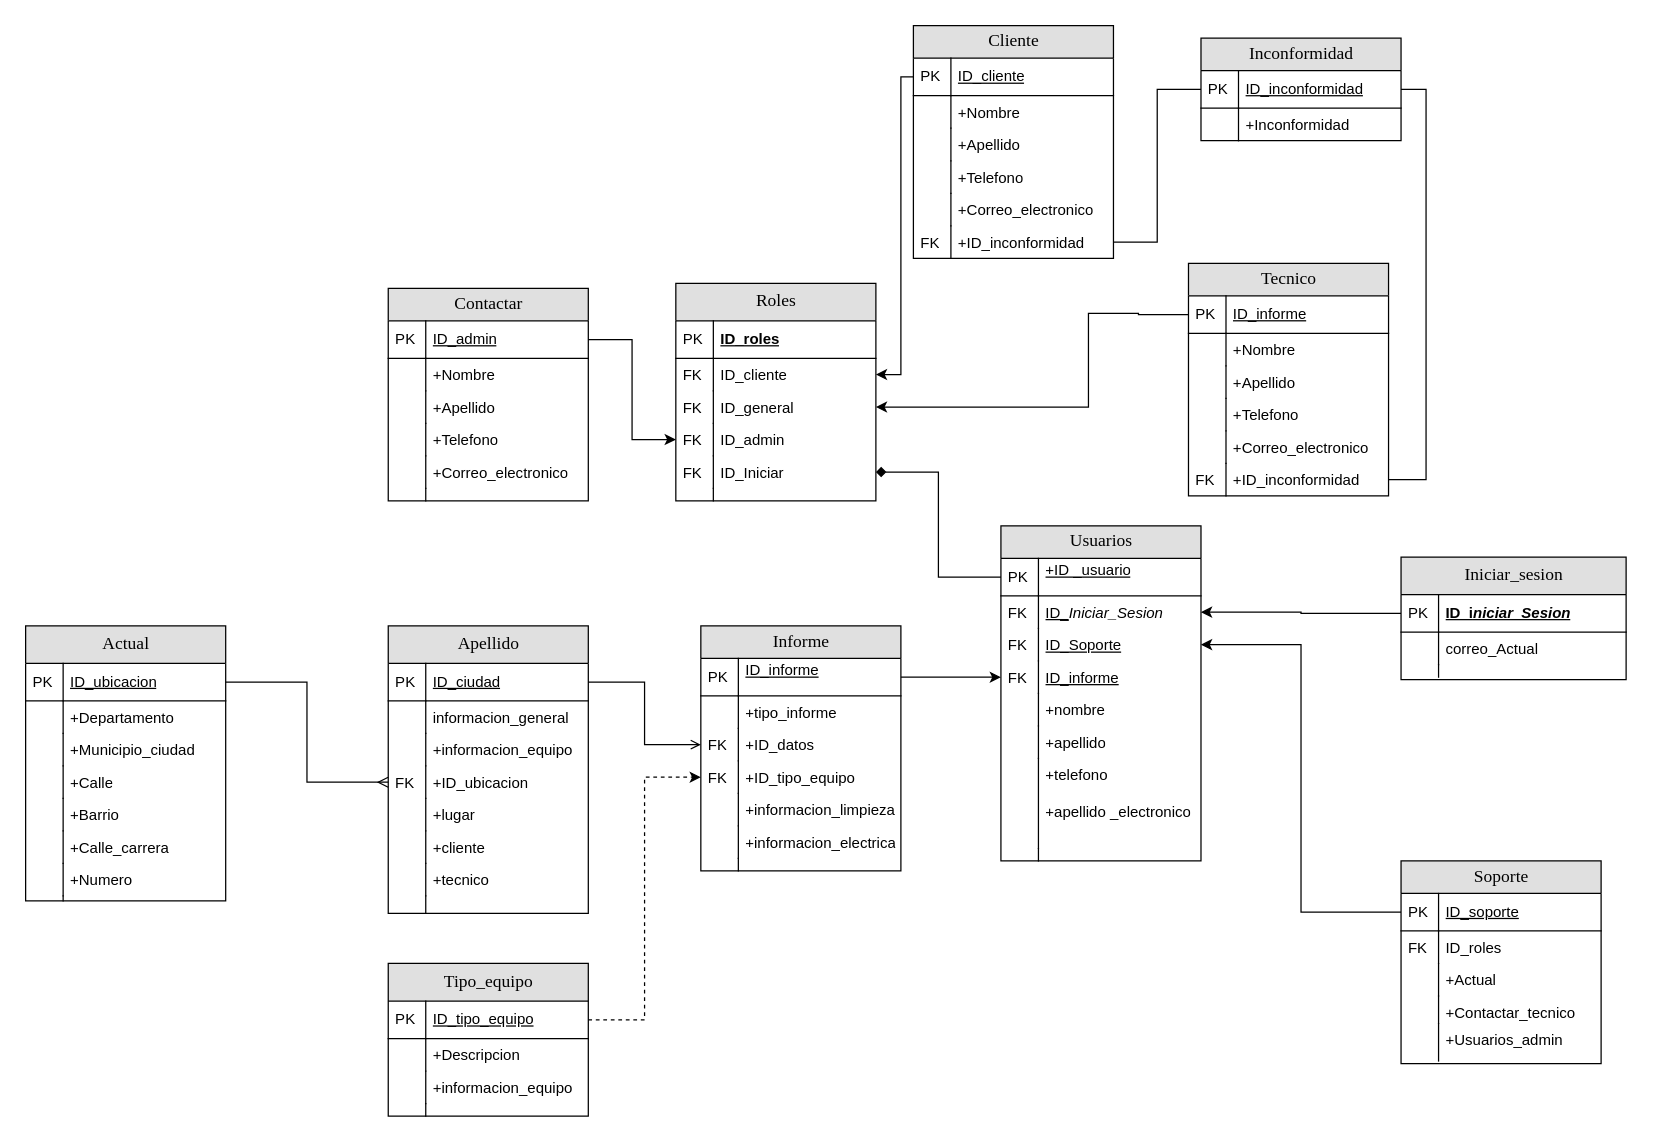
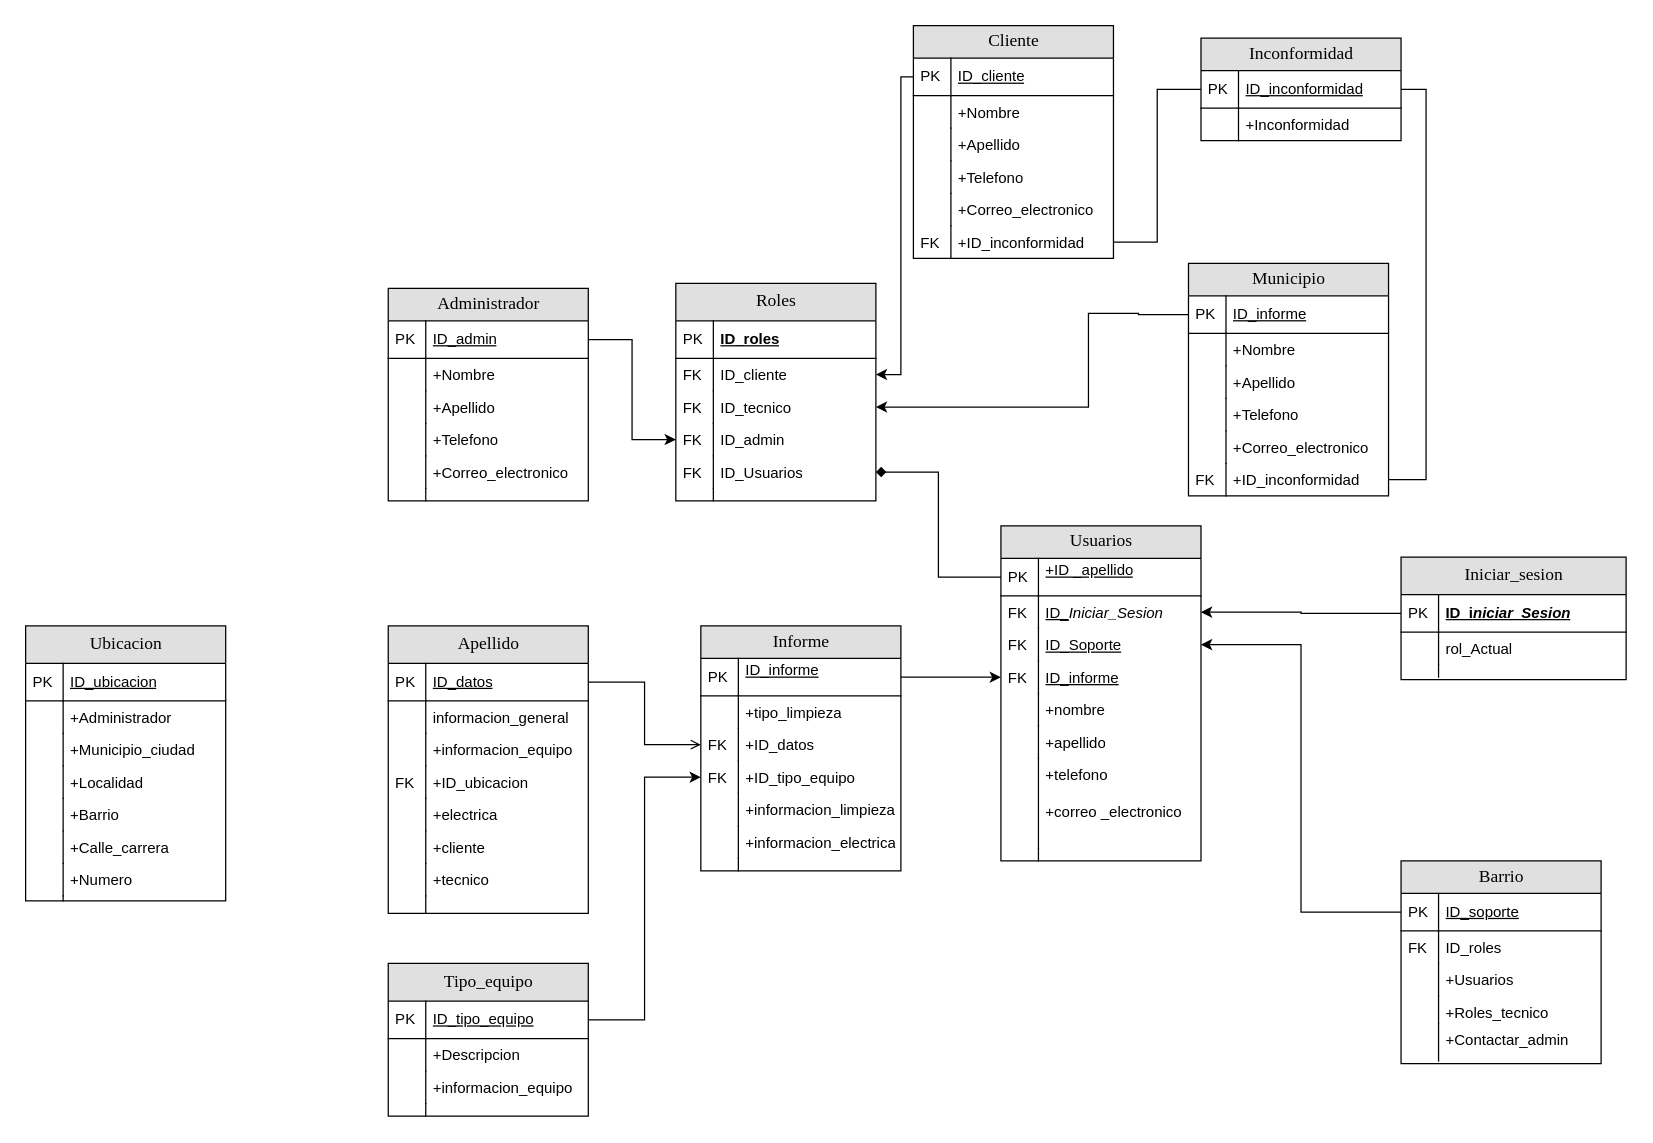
- <mxCell id="74" value="Tecnico" style="swimlane;html=1;fontStyle=0;childLayout=stackLayout;horizontal=1;startSize=26;fillColor=#e0e0e0;horizontalStack=0;resizeParent=1;resizeLast=0;collapsible=1;marginBottom=0;swimlaneFillColor=#ffffff;align=center;rounded=0;shadow=0;comic=0;labelBackgroundColor=none;strokeWidth=1;fontFamily=Verdana;fontSize=14" parent="1" vertex="1"><mxGeometry x="950" y="210" width="160" height="186" as="geometry" /></mxCell>
+ <mxCell id="74" value="Municipio" style="swimlane;html=1;fontStyle=0;childLayout=stackLayout;horizontal=1;startSize=26;fillColor=#e0e0e0;horizontalStack=0;resizeParent=1;resizeLast=0;collapsible=1;marginBottom=0;swimlaneFillColor=#ffffff;align=center;rounded=0;shadow=0;comic=0;labelBackgroundColor=none;strokeWidth=1;fontFamily=Verdana;fontSize=14" parent="1" vertex="1"><mxGeometry x="950" y="210" width="160" height="186" as="geometry" /></mxCell>
- <mxCell id="32" value="Contactar" style="swimlane;html=1;fontStyle=0;childLayout=stackLayout;horizontal=1;startSize=26;fillColor=#e0e0e0;horizontalStack=0;resizeParent=1;resizeLast=0;collapsible=1;marginBottom=0;swimlaneFillColor=#ffffff;align=center;rounded=0;shadow=0;comic=0;labelBackgroundColor=none;strokeWidth=1;fontFamily=Verdana;fontSize=14" parent="1" vertex="1"><mxGeometry x="310" y="230" width="160" height="170" as="geometry" /></mxCell>
+ <mxCell id="32" value="Administrador" style="swimlane;html=1;fontStyle=0;childLayout=stackLayout;horizontal=1;startSize=26;fillColor=#e0e0e0;horizontalStack=0;resizeParent=1;resizeLast=0;collapsible=1;marginBottom=0;swimlaneFillColor=#ffffff;align=center;rounded=0;shadow=0;comic=0;labelBackgroundColor=none;strokeWidth=1;fontFamily=Verdana;fontSize=14" parent="1" vertex="1"><mxGeometry x="310" y="230" width="160" height="170" as="geometry" /></mxCell>
- <mxCell id="7" value="ID_general" style="shape=partialRectangle;top=0;left=0;right=0;bottom=0;html=1;align=left;verticalAlign=top;fillColor=none;spacingLeft=34;spacingRight=4;whiteSpace=wrap;overflow=hidden;rotatable=0;points=[[0,0.5],[1,0.5]];portConstraint=eastwest;dropTarget=0;" parent="2" vertex="1"><mxGeometry y="86" width="160" height="26" as="geometry" /></mxCell>
+ <mxCell id="7" value="ID_tecnico" style="shape=partialRectangle;top=0;left=0;right=0;bottom=0;html=1;align=left;verticalAlign=top;fillColor=none;spacingLeft=34;spacingRight=4;whiteSpace=wrap;overflow=hidden;rotatable=0;points=[[0,0.5],[1,0.5]];portConstraint=eastwest;dropTarget=0;" parent="2" vertex="1"><mxGeometry y="86" width="160" height="26" as="geometry" /></mxCell>
- <mxCell id="11" value="ID_Iniciar" style="shape=partialRectangle;top=0;left=0;right=0;bottom=0;html=1;align=left;verticalAlign=top;fillColor=none;spacingLeft=34;spacingRight=4;whiteSpace=wrap;overflow=hidden;rotatable=0;points=[[0,0.5],[1,0.5]];portConstraint=eastwest;dropTarget=0;" parent="2" vertex="1"><mxGeometry y="138" width="160" height="26" as="geometry" /></mxCell>
+ <mxCell id="11" value="ID_Usuarios" style="shape=partialRectangle;top=0;left=0;right=0;bottom=0;html=1;align=left;verticalAlign=top;fillColor=none;spacingLeft=34;spacingRight=4;whiteSpace=wrap;overflow=hidden;rotatable=0;points=[[0,0.5],[1,0.5]];portConstraint=eastwest;dropTarget=0;" parent="2" vertex="1"><mxGeometry y="138" width="160" height="26" as="geometry" /></mxCell>
- <mxCell id="16" value="&lt;span style=&quot;font-weight: 400; text-align: center; text-wrap-mode: nowrap;&quot;&gt;+ID _usuario&lt;/span&gt;&lt;div&gt;&lt;span style=&quot;font-weight: 400; text-align: center; text-wrap-mode: nowrap;&quot;&gt;&lt;br&gt;&lt;/span&gt;&lt;/div&gt;" style="shape=partialRectangle;top=0;left=0;right=0;bottom=1;html=1;align=left;verticalAlign=middle;fillColor=none;spacingLeft=34;spacingRight=4;whiteSpace=wrap;overflow=hidden;rotatable=0;points=[[0,0.5],[1,0.5]];portConstraint=eastwest;dropTarget=0;fontStyle=5;" parent="15" vertex="1"><mxGeometry y="26" width="160" height="30" as="geometry" /></mxCell>
+ <mxCell id="16" value="&lt;span style=&quot;font-weight: 400; text-align: center; text-wrap-mode: nowrap;&quot;&gt;+ID _apellido&lt;/span&gt;&lt;div&gt;&lt;span style=&quot;font-weight: 400; text-align: center; text-wrap-mode: nowrap;&quot;&gt;&lt;br&gt;&lt;/span&gt;&lt;/div&gt;" style="shape=partialRectangle;top=0;left=0;right=0;bottom=1;html=1;align=left;verticalAlign=middle;fillColor=none;spacingLeft=34;spacingRight=4;whiteSpace=wrap;overflow=hidden;rotatable=0;points=[[0,0.5],[1,0.5]];portConstraint=eastwest;dropTarget=0;fontStyle=5;" parent="15" vertex="1"><mxGeometry y="26" width="160" height="30" as="geometry" /></mxCell>
- <mxCell id="139" value="&lt;font style=&quot;vertical-align: inherit;&quot;&gt;&lt;font style=&quot;vertical-align: inherit;&quot;&gt;Actual&lt;/font&gt;&lt;/font&gt;" style="swimlane;html=1;fontStyle=0;childLayout=stackLayout;horizontal=1;startSize=30;fillColor=#e0e0e0;horizontalStack=0;resizeParent=1;resizeLast=0;collapsible=1;marginBottom=0;swimlaneFillColor=#ffffff;align=center;rounded=0;shadow=0;comic=0;labelBackgroundColor=none;strokeWidth=1;fontFamily=Verdana;fontSize=14" vertex="1" parent="1"><mxGeometry x="20" y="500" width="160" height="220" as="geometry" /></mxCell>
+ <mxCell id="139" value="&lt;font style=&quot;vertical-align: inherit;&quot;&gt;&lt;font style=&quot;vertical-align: inherit;&quot;&gt;Ubicacion&lt;/font&gt;&lt;/font&gt;" style="swimlane;html=1;fontStyle=0;childLayout=stackLayout;horizontal=1;startSize=30;fillColor=#e0e0e0;horizontalStack=0;resizeParent=1;resizeLast=0;collapsible=1;marginBottom=0;swimlaneFillColor=#ffffff;align=center;rounded=0;shadow=0;comic=0;labelBackgroundColor=none;strokeWidth=1;fontFamily=Verdana;fontSize=14" vertex="1" parent="1"><mxGeometry x="20" y="500" width="160" height="220" as="geometry" /></mxCell>
- <mxCell id="103" value="correo_Actual" style="shape=partialRectangle;top=0;left=0;right=0;bottom=0;html=1;align=left;verticalAlign=top;fillColor=none;spacingLeft=34;spacingRight=4;whiteSpace=wrap;overflow=hidden;rotatable=0;points=[[0,0.5],[1,0.5]];portConstraint=eastwest;dropTarget=0;" parent="100" vertex="1"><mxGeometry y="60" width="180" height="26" as="geometry" /></mxCell>
+ <mxCell id="103" value="rol_Actual" style="shape=partialRectangle;top=0;left=0;right=0;bottom=0;html=1;align=left;verticalAlign=top;fillColor=none;spacingLeft=34;spacingRight=4;whiteSpace=wrap;overflow=hidden;rotatable=0;points=[[0,0.5],[1,0.5]];portConstraint=eastwest;dropTarget=0;" parent="100" vertex="1"><mxGeometry y="60" width="180" height="26" as="geometry" /></mxCell>
- <mxCell id="119" value="&lt;div style=&quot;font-weight: 400; text-align: center; text-wrap-mode: nowrap;&quot;&gt;&lt;span style=&quot;text-align: left; text-wrap-mode: wrap;&quot;&gt;ID_ciudad&lt;/span&gt;&lt;/div&gt;" style="shape=partialRectangle;top=0;left=0;right=0;bottom=1;html=1;align=left;verticalAlign=middle;fillColor=none;spacingLeft=34;spacingRight=4;whiteSpace=wrap;overflow=hidden;rotatable=0;points=[[0,0.5],[1,0.5]];portConstraint=eastwest;dropTarget=0;fontStyle=5;" parent="118" vertex="1"><mxGeometry y="30" width="160" height="30" as="geometry" /></mxCell>
+ <mxCell id="119" value="&lt;div style=&quot;font-weight: 400; text-align: center; text-wrap-mode: nowrap;&quot;&gt;&lt;span style=&quot;text-align: left; text-wrap-mode: wrap;&quot;&gt;ID_datos&lt;/span&gt;&lt;/div&gt;" style="shape=partialRectangle;top=0;left=0;right=0;bottom=1;html=1;align=left;verticalAlign=middle;fillColor=none;spacingLeft=34;spacingRight=4;whiteSpace=wrap;overflow=hidden;rotatable=0;points=[[0,0.5],[1,0.5]];portConstraint=eastwest;dropTarget=0;fontStyle=5;" parent="118" vertex="1"><mxGeometry y="30" width="160" height="30" as="geometry" /></mxCell>
- <mxCell id="48" value="&lt;div&gt;+tipo_informe&lt;/div&gt;&lt;div&gt;&lt;br&gt;&lt;/div&gt;" style="shape=partialRectangle;top=0;left=0;right=0;bottom=0;html=1;align=left;verticalAlign=top;fillColor=none;spacingLeft=34;spacingRight=4;whiteSpace=wrap;overflow=hidden;rotatable=0;points=[[0,0.5],[1,0.5]];portConstraint=eastwest;dropTarget=0;" parent="45" vertex="1"><mxGeometry y="56" width="160" height="26" as="geometry" /></mxCell>
+ <mxCell id="48" value="&lt;div&gt;+tipo_limpieza&lt;/div&gt;&lt;div&gt;&lt;br&gt;&lt;/div&gt;" style="shape=partialRectangle;top=0;left=0;right=0;bottom=0;html=1;align=left;verticalAlign=top;fillColor=none;spacingLeft=34;spacingRight=4;whiteSpace=wrap;overflow=hidden;rotatable=0;points=[[0,0.5],[1,0.5]];portConstraint=eastwest;dropTarget=0;" parent="45" vertex="1"><mxGeometry y="56" width="160" height="26" as="geometry" /></mxCell>
- <mxCell id="142" value="&lt;div style=&quot;text-align: center; text-wrap-mode: nowrap;&quot;&gt;&lt;span style=&quot;background-color: initial;&quot;&gt;&lt;font style=&quot;vertical-align: inherit;&quot;&gt;&lt;font style=&quot;vertical-align: inherit;&quot;&gt;+Departamento&lt;/font&gt;&lt;/font&gt;&lt;/span&gt;&lt;/div&gt;&lt;div&gt;&lt;span style=&quot;background-color: initial;&quot;&gt;&lt;br&gt;&lt;/span&gt;&lt;/div&gt;" style="shape=partialRectangle;top=0;left=0;right=0;bottom=0;html=1;align=left;verticalAlign=top;fillColor=none;spacingLeft=34;spacingRight=4;whiteSpace=wrap;overflow=hidden;rotatable=0;points=[[0,0.5],[1,0.5]];portConstraint=eastwest;dropTarget=0;" vertex="1" parent="139"><mxGeometry y="60" width="160" height="26" as="geometry" /></mxCell>
+ <mxCell id="142" value="&lt;div style=&quot;text-align: center; text-wrap-mode: nowrap;&quot;&gt;&lt;span style=&quot;background-color: initial;&quot;&gt;&lt;font style=&quot;vertical-align: inherit;&quot;&gt;&lt;font style=&quot;vertical-align: inherit;&quot;&gt;+Administrador&lt;/font&gt;&lt;/font&gt;&lt;/span&gt;&lt;/div&gt;&lt;div&gt;&lt;span style=&quot;background-color: initial;&quot;&gt;&lt;br&gt;&lt;/span&gt;&lt;/div&gt;" style="shape=partialRectangle;top=0;left=0;right=0;bottom=0;html=1;align=left;verticalAlign=top;fillColor=none;spacingLeft=34;spacingRight=4;whiteSpace=wrap;overflow=hidden;rotatable=0;points=[[0,0.5],[1,0.5]];portConstraint=eastwest;dropTarget=0;" vertex="1" parent="139"><mxGeometry y="60" width="160" height="26" as="geometry" /></mxCell>
- <mxCell id="156" style="edgeStyle=orthogonalEdgeStyle;rounded=0;orthogonalLoop=1;jettySize=auto;html=1;entryX=0;entryY=0.5;entryDx=0;entryDy=0;endArrow=ERmany;endFill=0;" edge="1" parent="1" source="140" target="125"><mxGeometry relative="1" as="geometry" /></mxCell>
- <mxCell id="146" value="&lt;div&gt;&lt;font style=&quot;vertical-align: inherit;&quot;&gt;&lt;font style=&quot;vertical-align: inherit;&quot;&gt;&lt;font style=&quot;vertical-align: inherit;&quot;&gt;&lt;font style=&quot;vertical-align: inherit;&quot;&gt;&lt;font style=&quot;vertical-align: inherit;&quot;&gt;&lt;font style=&quot;vertical-align: inherit;&quot;&gt;+Calle&lt;/font&gt;&lt;/font&gt;&lt;/font&gt;&lt;/font&gt;&lt;/font&gt;&lt;/font&gt;&lt;/div&gt;" style="shape=partialRectangle;top=0;left=0;right=0;bottom=0;html=1;align=left;verticalAlign=top;fillColor=none;spacingLeft=34;spacingRight=4;whiteSpace=wrap;overflow=hidden;rotatable=0;points=[[0,0.5],[1,0.5]];portConstraint=eastwest;dropTarget=0;" vertex="1" parent="139"><mxGeometry y="112" width="160" height="26" as="geometry" /></mxCell>
+ <mxCell id="146" value="&lt;div&gt;&lt;font style=&quot;vertical-align: inherit;&quot;&gt;&lt;font style=&quot;vertical-align: inherit;&quot;&gt;&lt;font style=&quot;vertical-align: inherit;&quot;&gt;&lt;font style=&quot;vertical-align: inherit;&quot;&gt;&lt;font style=&quot;vertical-align: inherit;&quot;&gt;&lt;font style=&quot;vertical-align: inherit;&quot;&gt;+Localidad&lt;/font&gt;&lt;/font&gt;&lt;/font&gt;&lt;/font&gt;&lt;/font&gt;&lt;/font&gt;&lt;/div&gt;" style="shape=partialRectangle;top=0;left=0;right=0;bottom=0;html=1;align=left;verticalAlign=top;fillColor=none;spacingLeft=34;spacingRight=4;whiteSpace=wrap;overflow=hidden;rotatable=0;points=[[0,0.5],[1,0.5]];portConstraint=eastwest;dropTarget=0;" vertex="1" parent="139"><mxGeometry y="112" width="160" height="26" as="geometry" /></mxCell>
- <mxCell id="28" value="+telefono&lt;div&gt;&lt;br&gt;&lt;div&gt;+apellido _electronico&lt;/div&gt;&lt;/div&gt;" style="shape=partialRectangle;top=0;left=0;right=0;bottom=0;html=1;align=left;verticalAlign=top;fillColor=none;spacingLeft=34;spacingRight=4;whiteSpace=wrap;overflow=hidden;rotatable=0;points=[[0,0.5],[1,0.5]];portConstraint=eastwest;dropTarget=0;" parent="15" vertex="1"><mxGeometry y="186" width="160" height="72" as="geometry" /></mxCell>
+ <mxCell id="28" value="+telefono&lt;div&gt;&lt;br&gt;&lt;div&gt;+correo _electronico&lt;/div&gt;&lt;/div&gt;" style="shape=partialRectangle;top=0;left=0;right=0;bottom=0;html=1;align=left;verticalAlign=top;fillColor=none;spacingLeft=34;spacingRight=4;whiteSpace=wrap;overflow=hidden;rotatable=0;points=[[0,0.5],[1,0.5]];portConstraint=eastwest;dropTarget=0;" parent="15" vertex="1"><mxGeometry y="186" width="160" height="72" as="geometry" /></mxCell>
- <mxCell id="127" value="&lt;div&gt;&lt;div&gt;&lt;div&gt;+lugar&lt;/div&gt;&lt;/div&gt;&lt;/div&gt;&lt;div&gt;&lt;br&gt;&lt;/div&gt;" style="shape=partialRectangle;top=0;left=0;right=0;bottom=0;html=1;align=left;verticalAlign=top;fillColor=none;spacingLeft=34;spacingRight=4;whiteSpace=wrap;overflow=hidden;rotatable=0;points=[[0,0.5],[1,0.5]];portConstraint=eastwest;dropTarget=0;" parent="118" vertex="1"><mxGeometry y="138" width="160" height="26" as="geometry" /></mxCell>
+ <mxCell id="127" value="&lt;div&gt;&lt;div&gt;&lt;div&gt;+electrica&lt;/div&gt;&lt;/div&gt;&lt;/div&gt;&lt;div&gt;&lt;br&gt;&lt;/div&gt;" style="shape=partialRectangle;top=0;left=0;right=0;bottom=0;html=1;align=left;verticalAlign=top;fillColor=none;spacingLeft=34;spacingRight=4;whiteSpace=wrap;overflow=hidden;rotatable=0;points=[[0,0.5],[1,0.5]];portConstraint=eastwest;dropTarget=0;" parent="118" vertex="1"><mxGeometry y="138" width="160" height="26" as="geometry" /></mxCell>
- <mxCell id="88" value="Soporte" style="swimlane;html=1;fontStyle=0;childLayout=stackLayout;horizontal=1;startSize=26;fillColor=#e0e0e0;horizontalStack=0;resizeParent=1;resizeLast=0;collapsible=1;marginBottom=0;swimlaneFillColor=#ffffff;align=center;rounded=0;shadow=0;comic=0;labelBackgroundColor=none;strokeWidth=1;fontFamily=Verdana;fontSize=14" parent="1" vertex="1"><mxGeometry x="1120" y="688" width="160" height="162" as="geometry" /></mxCell>
+ <mxCell id="88" value="Barrio" style="swimlane;html=1;fontStyle=0;childLayout=stackLayout;horizontal=1;startSize=26;fillColor=#e0e0e0;horizontalStack=0;resizeParent=1;resizeLast=0;collapsible=1;marginBottom=0;swimlaneFillColor=#ffffff;align=center;rounded=0;shadow=0;comic=0;labelBackgroundColor=none;strokeWidth=1;fontFamily=Verdana;fontSize=14" parent="1" vertex="1"><mxGeometry x="1120" y="688" width="160" height="162" as="geometry" /></mxCell>
- <mxCell id="137" style="edgeStyle=orthogonalEdgeStyle;rounded=0;orthogonalLoop=1;jettySize=auto;html=1;entryX=0;entryY=0.5;entryDx=0;entryDy=0;dashed=1;" parent="1" source="108" target="52" edge="1"><mxGeometry relative="1" as="geometry" /></mxCell>
+ <mxCell id="137" style="edgeStyle=orthogonalEdgeStyle;rounded=0;orthogonalLoop=1;jettySize=auto;html=1;entryX=0;entryY=0.5;entryDx=0;entryDy=0;" parent="1" source="108" target="52" edge="1"><mxGeometry relative="1" as="geometry" /></mxCell>
- <mxCell id="93" value="+Actual" style="shape=partialRectangle;top=0;left=0;right=0;bottom=0;html=1;align=left;verticalAlign=top;fillColor=none;spacingLeft=34;spacingRight=4;whiteSpace=wrap;overflow=hidden;rotatable=0;points=[[0,0.5],[1,0.5]];portConstraint=eastwest;dropTarget=0;" parent="88" vertex="1"><mxGeometry y="82" width="160" height="26" as="geometry" /></mxCell>
+ <mxCell id="93" value="+Usuarios" style="shape=partialRectangle;top=0;left=0;right=0;bottom=0;html=1;align=left;verticalAlign=top;fillColor=none;spacingLeft=34;spacingRight=4;whiteSpace=wrap;overflow=hidden;rotatable=0;points=[[0,0.5],[1,0.5]];portConstraint=eastwest;dropTarget=0;" parent="88" vertex="1"><mxGeometry y="82" width="160" height="26" as="geometry" /></mxCell>
- <mxCell id="95" value="+Contactar_tecnico" style="shape=partialRectangle;top=0;left=0;right=0;bottom=0;html=1;align=left;verticalAlign=top;fillColor=none;spacingLeft=34;spacingRight=4;whiteSpace=wrap;overflow=hidden;rotatable=0;points=[[0,0.5],[1,0.5]];portConstraint=eastwest;dropTarget=0;" parent="88" vertex="1"><mxGeometry y="108" width="160" height="22" as="geometry" /></mxCell>
+ <mxCell id="95" value="+Roles_tecnico" style="shape=partialRectangle;top=0;left=0;right=0;bottom=0;html=1;align=left;verticalAlign=top;fillColor=none;spacingLeft=34;spacingRight=4;whiteSpace=wrap;overflow=hidden;rotatable=0;points=[[0,0.5],[1,0.5]];portConstraint=eastwest;dropTarget=0;" parent="88" vertex="1"><mxGeometry y="108" width="160" height="22" as="geometry" /></mxCell>
- <mxCell id="97" value="+Usuarios_admin" style="shape=partialRectangle;top=0;left=0;right=0;bottom=0;html=1;align=left;verticalAlign=top;fillColor=none;spacingLeft=34;spacingRight=4;whiteSpace=wrap;overflow=hidden;rotatable=0;points=[[0,0.5],[1,0.5]];portConstraint=eastwest;dropTarget=0;" vertex="1" parent="88"><mxGeometry y="130" width="160" height="30" as="geometry" /></mxCell>
+ <mxCell id="97" value="+Contactar_admin" style="shape=partialRectangle;top=0;left=0;right=0;bottom=0;html=1;align=left;verticalAlign=top;fillColor=none;spacingLeft=34;spacingRight=4;whiteSpace=wrap;overflow=hidden;rotatable=0;points=[[0,0.5],[1,0.5]];portConstraint=eastwest;dropTarget=0;" vertex="1" parent="88"><mxGeometry y="130" width="160" height="30" as="geometry" /></mxCell>
